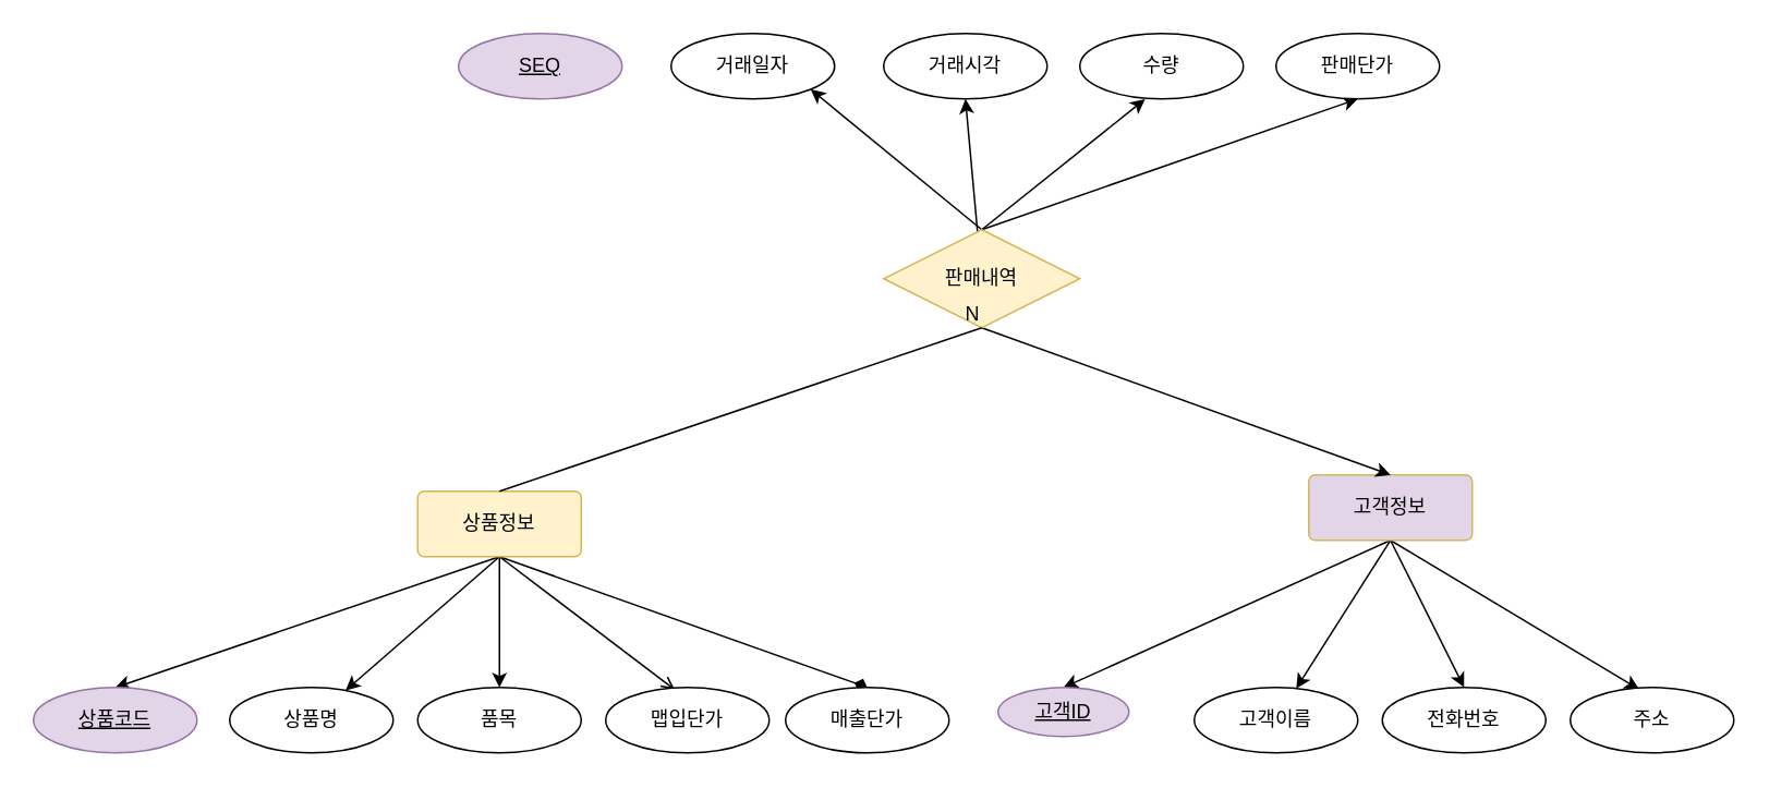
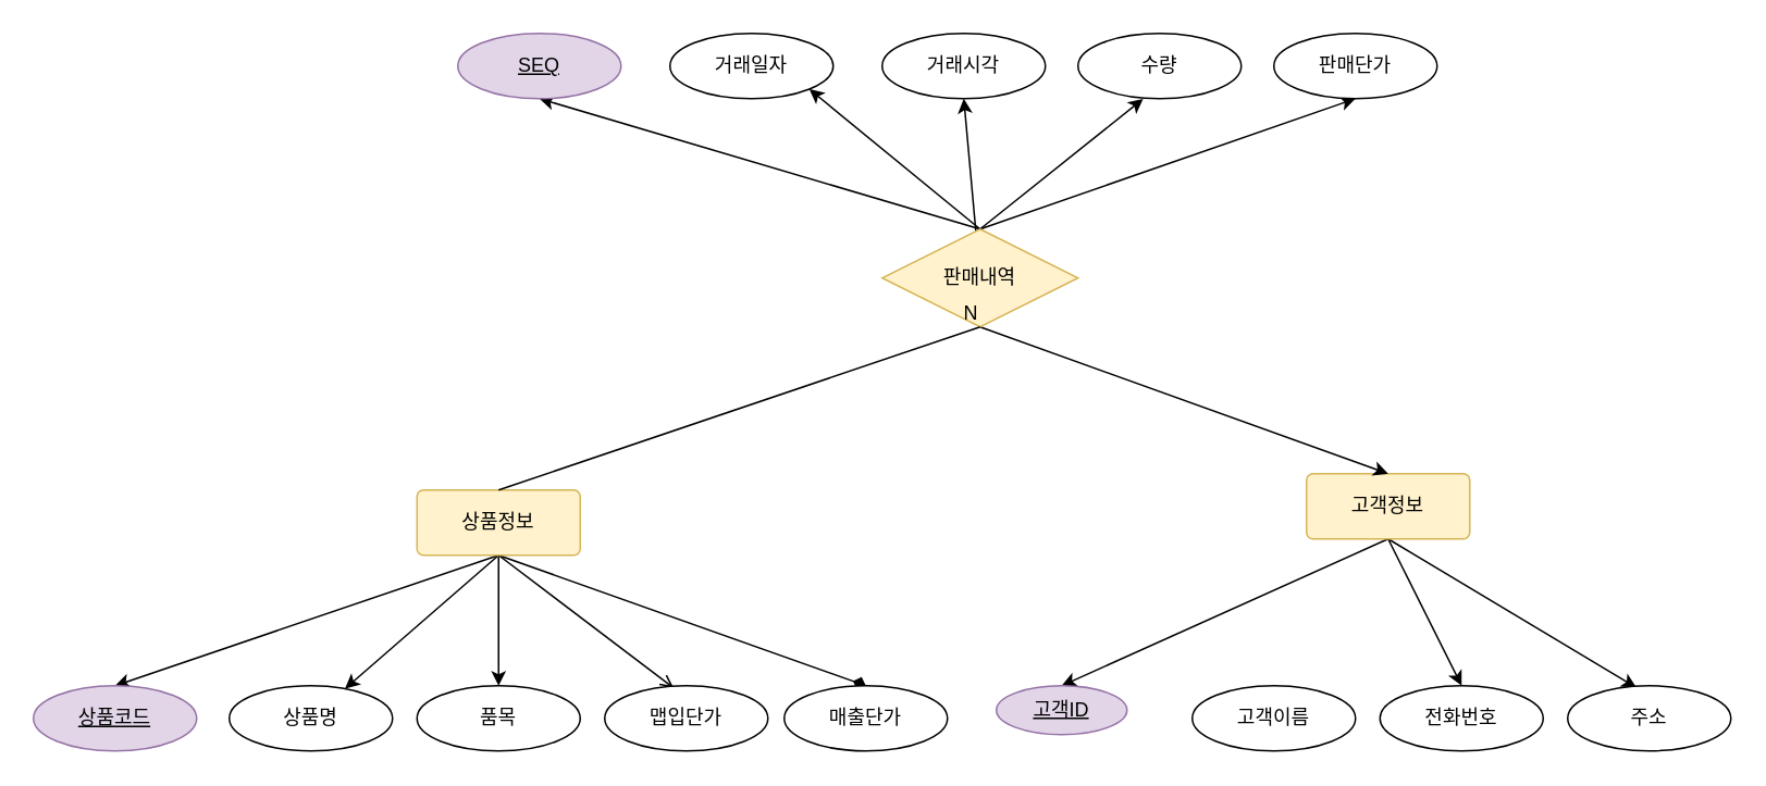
+ <mxCell id="23" style="rounded=0;orthogonalLoop=1;jettySize=auto;html=1;entryX=0.5;entryY=1;entryDx=0;entryDy=0;exitX=0.5;exitY=0;exitDx=0;exitDy=0;" edge="1" parent="1" source="28" target="35"><mxGeometry relative="1" as="geometry" /></mxCell>
- <mxCell id="17" value="고객정보" style="rounded=1;arcSize=10;whiteSpace=wrap;html=1;align=center;fillColor=#e1d5e7;strokeColor=#d6b656;" vertex="1" parent="1"><mxGeometry x="800" y="290" width="100" height="40" as="geometry" /></mxCell>
+ <mxCell id="17" value="고객정보" style="rounded=1;arcSize=10;whiteSpace=wrap;html=1;align=center;fillColor=#fff2cc;strokeColor=#d6b656;" vertex="1" parent="1"><mxGeometry x="800" y="290" width="100" height="40" as="geometry" /></mxCell>
- <mxCell id="14" style="rounded=0;orthogonalLoop=1;jettySize=auto;html=1;exitX=0.5;exitY=1;exitDx=0;exitDy=0;" edge="1" source="17" target="19" parent="1"><mxGeometry relative="1" as="geometry" /></mxCell>
